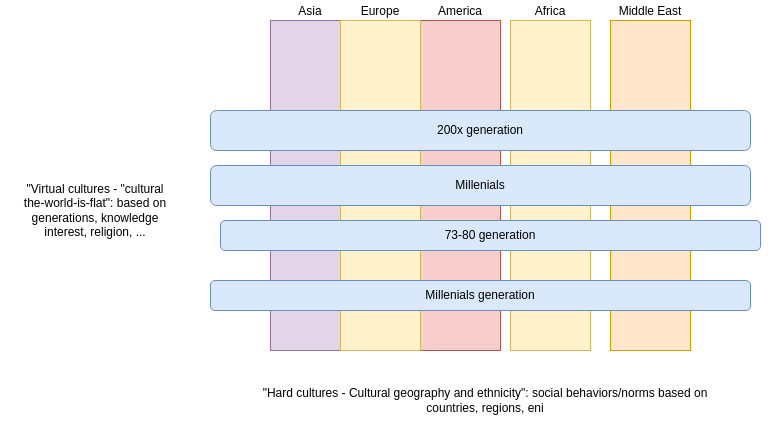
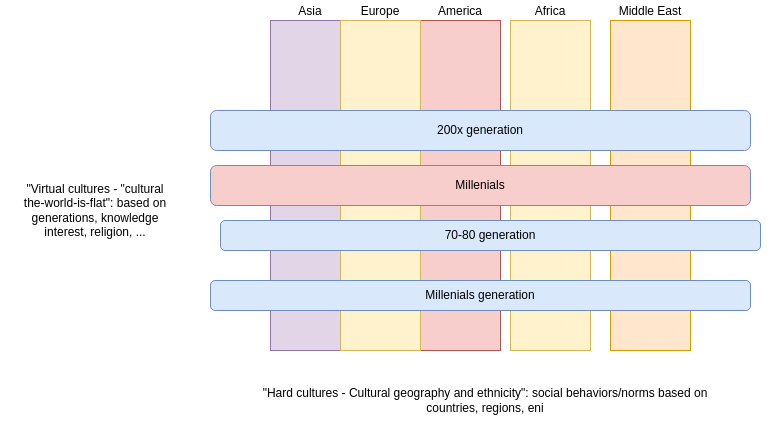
- <mxCell id="9" value="Millenials" style="rounded=1;whiteSpace=wrap;html=1;fillColor=#dae8fc;strokeColor=#6c8ebf;" vertex="1" parent="1"><mxGeometry x="210" y="165" width="540" height="40" as="geometry" /></mxCell>
+ <mxCell id="9" value="Millenials" style="rounded=1;whiteSpace=wrap;html=1;fillColor=#f8cecc;strokeColor=#6c8ebf;" vertex="1" parent="1"><mxGeometry x="210" y="165" width="540" height="40" as="geometry" /></mxCell>
- <mxCell id="8" value="73-80 generation" style="rounded=1;whiteSpace=wrap;html=1;fillColor=#dae8fc;strokeColor=#6c8ebf;" vertex="1" parent="1"><mxGeometry x="220" y="220" width="540" height="30" as="geometry" /></mxCell>
+ <mxCell id="8" value="70-80 generation" style="rounded=1;whiteSpace=wrap;html=1;fillColor=#dae8fc;strokeColor=#6c8ebf;" vertex="1" parent="1"><mxGeometry x="220" y="220" width="540" height="30" as="geometry" /></mxCell>
